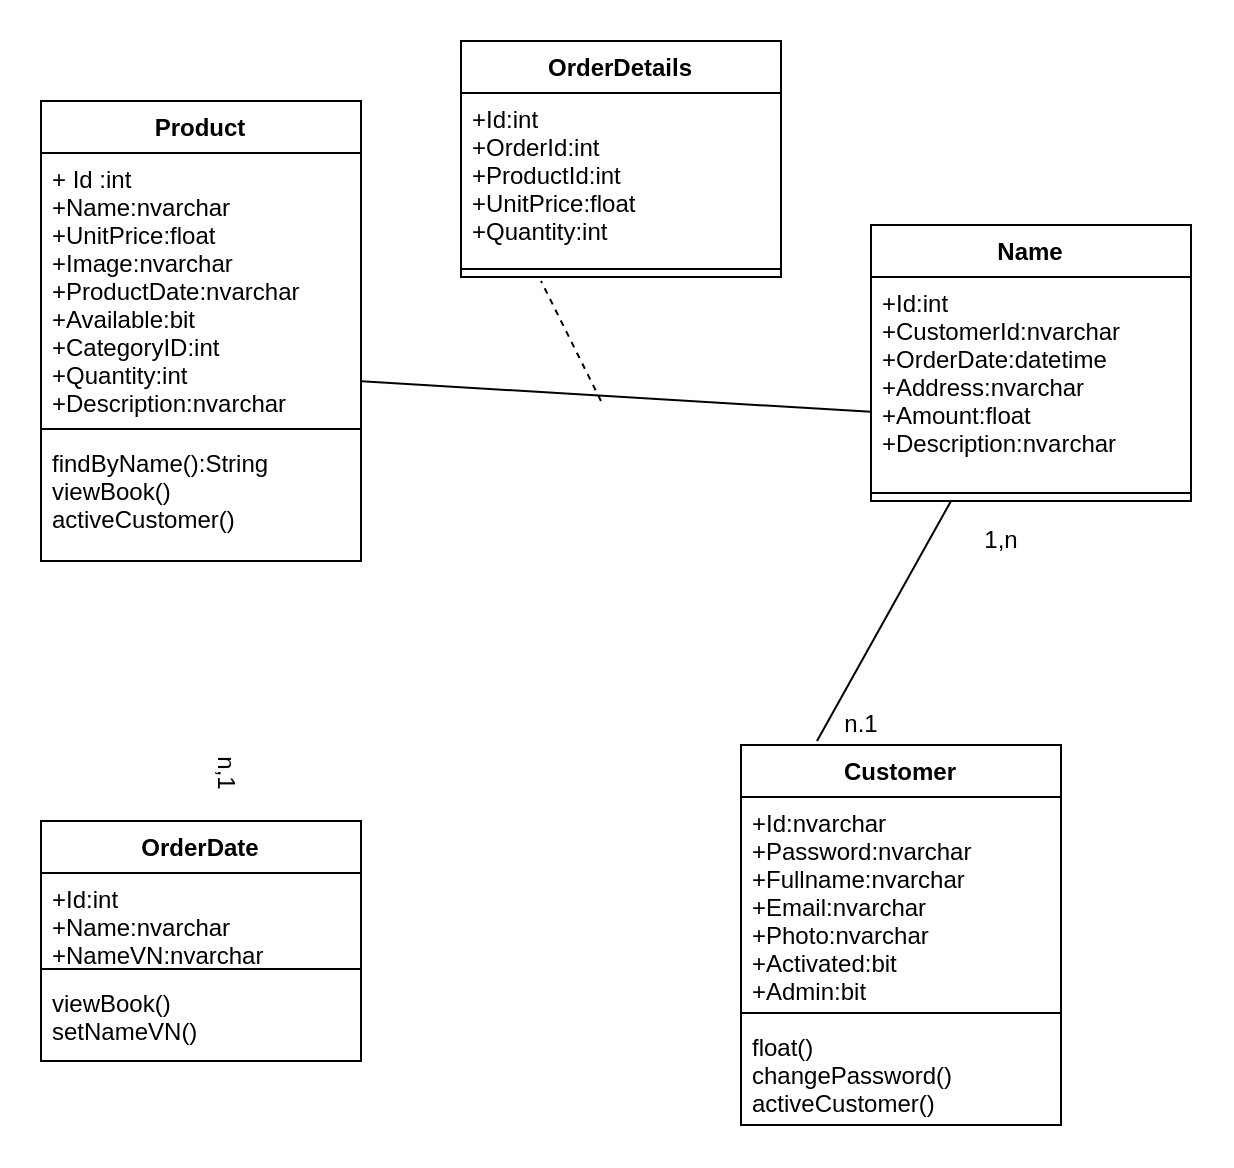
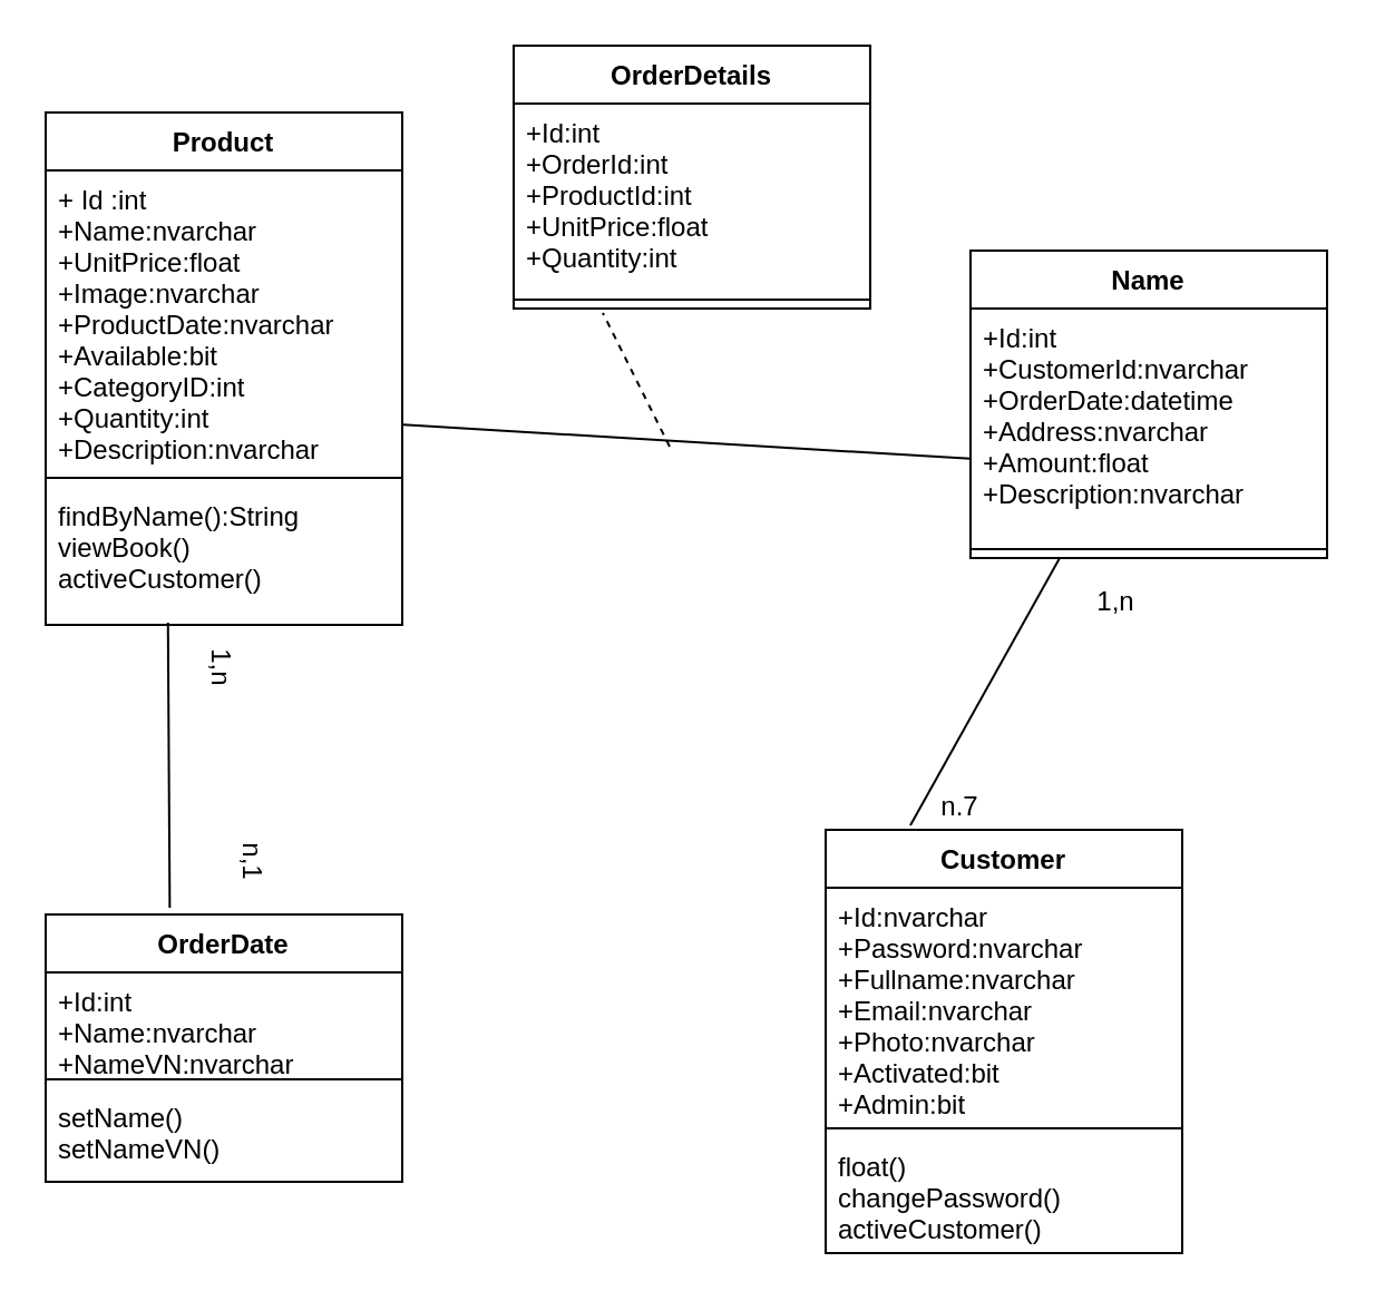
+ <mxCell id="20" value="" style="endArrow=none;html=1;entryX=0.343;entryY=0.984;entryDx=0;entryDy=0;entryPerimeter=0;exitX=0.348;exitY=-0.025;exitDx=0;exitDy=0;exitPerimeter=0;" parent="1" source="6" target="5" edge="1"><mxGeometry width="50" height="50" relative="1" as="geometry"><mxPoint x="75" y="400" as="sourcePoint" /><mxPoint x="125" y="320" as="targetPoint" /></mxGeometry></mxCell>
+ <mxCell id="21" value="1,n" style="text;html=1;align=center;verticalAlign=middle;resizable=0;points=[];;labelBackgroundColor=#ffffff;direction=west;rotation=90;" parent="20" vertex="1" connectable="0"><mxGeometry x="0.485" y="3" relative="1" as="geometry"><mxPoint x="28" y="-14" as="offset" /></mxGeometry></mxCell>
- <mxCell id="24" value="n.1" style="text;html=1;align=center;verticalAlign=middle;resizable=0;points=[];;autosize=1;" parent="1" vertex="1"><mxGeometry x="415" y="352" width="30" height="20" as="geometry" /></mxCell>
+ <mxCell id="24" value="n.7" style="text;html=1;align=center;verticalAlign=middle;resizable=0;points=[];;autosize=1;" parent="1" vertex="1"><mxGeometry x="415" y="352" width="30" height="20" as="geometry" /></mxCell>
- <mxCell id="9" value="viewBook()&#10;setNameVN()" style="text;strokeColor=none;fillColor=none;align=left;verticalAlign=top;spacingLeft=4;spacingRight=4;overflow=hidden;rotatable=0;points=[[0,0.5],[1,0.5]];portConstraint=eastwest;" parent="6" vertex="1"><mxGeometry y="78" width="160" height="42" as="geometry" /></mxCell>
+ <mxCell id="9" value="setName()&#10;setNameVN()" style="text;strokeColor=none;fillColor=none;align=left;verticalAlign=top;spacingLeft=4;spacingRight=4;overflow=hidden;rotatable=0;points=[[0,0.5],[1,0.5]];portConstraint=eastwest;" parent="6" vertex="1"><mxGeometry y="78" width="160" height="42" as="geometry" /></mxCell>
